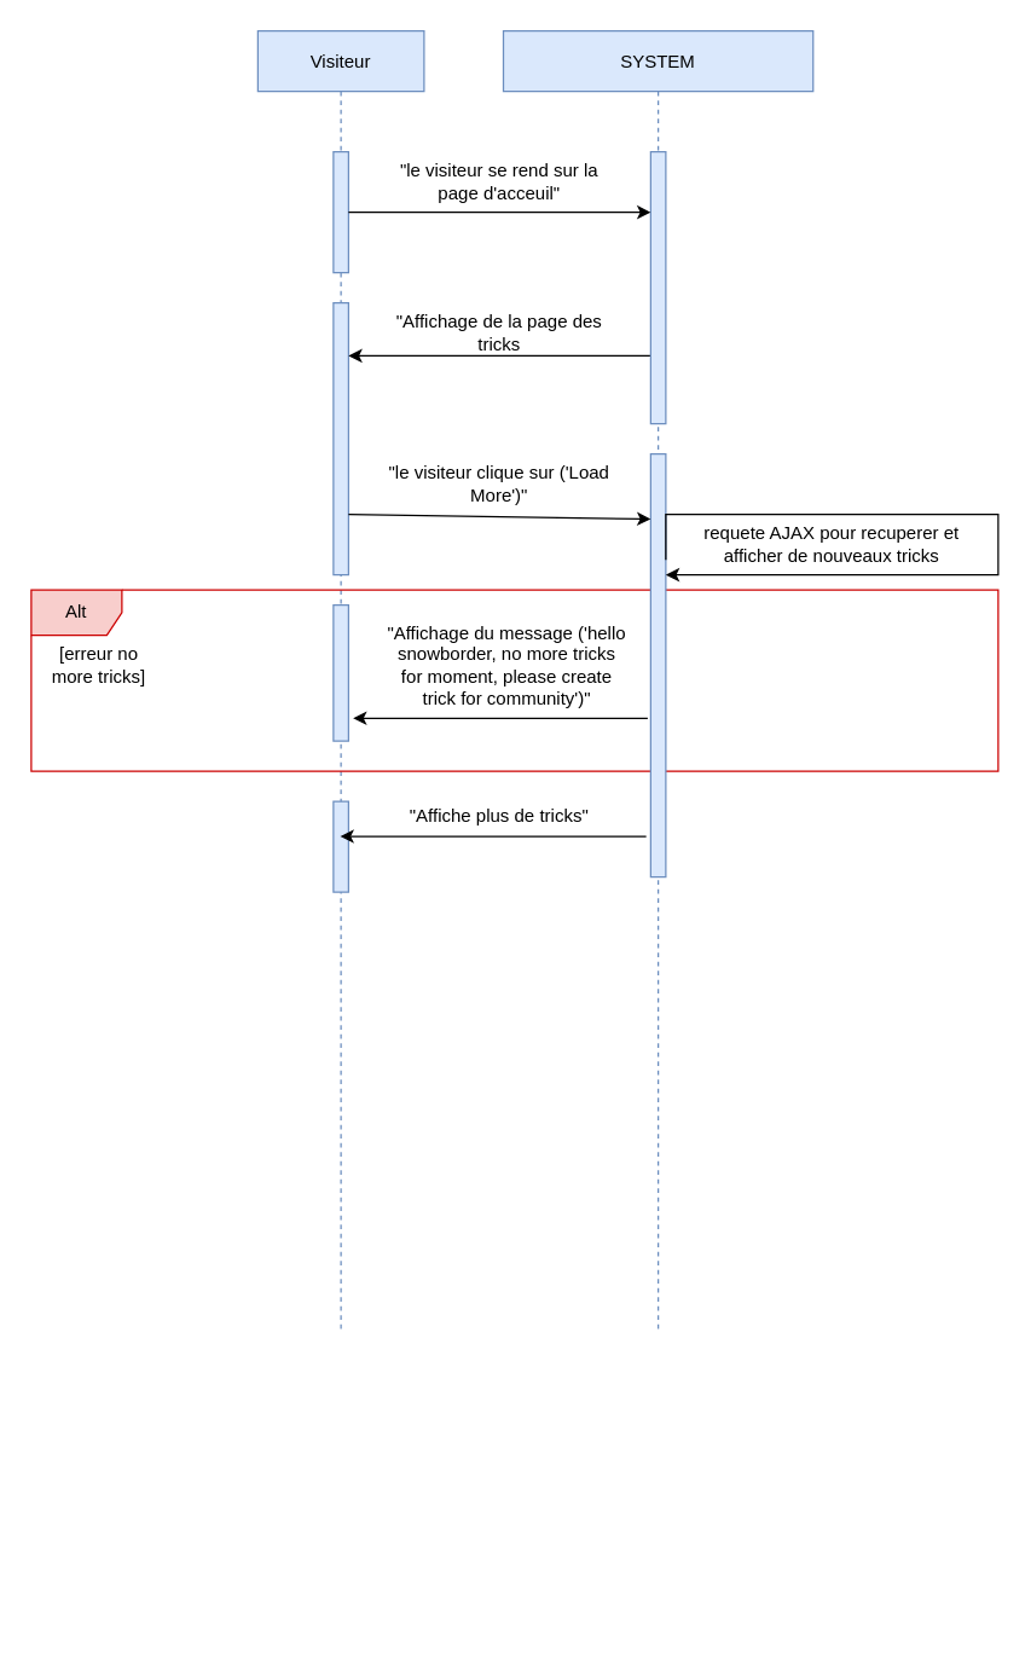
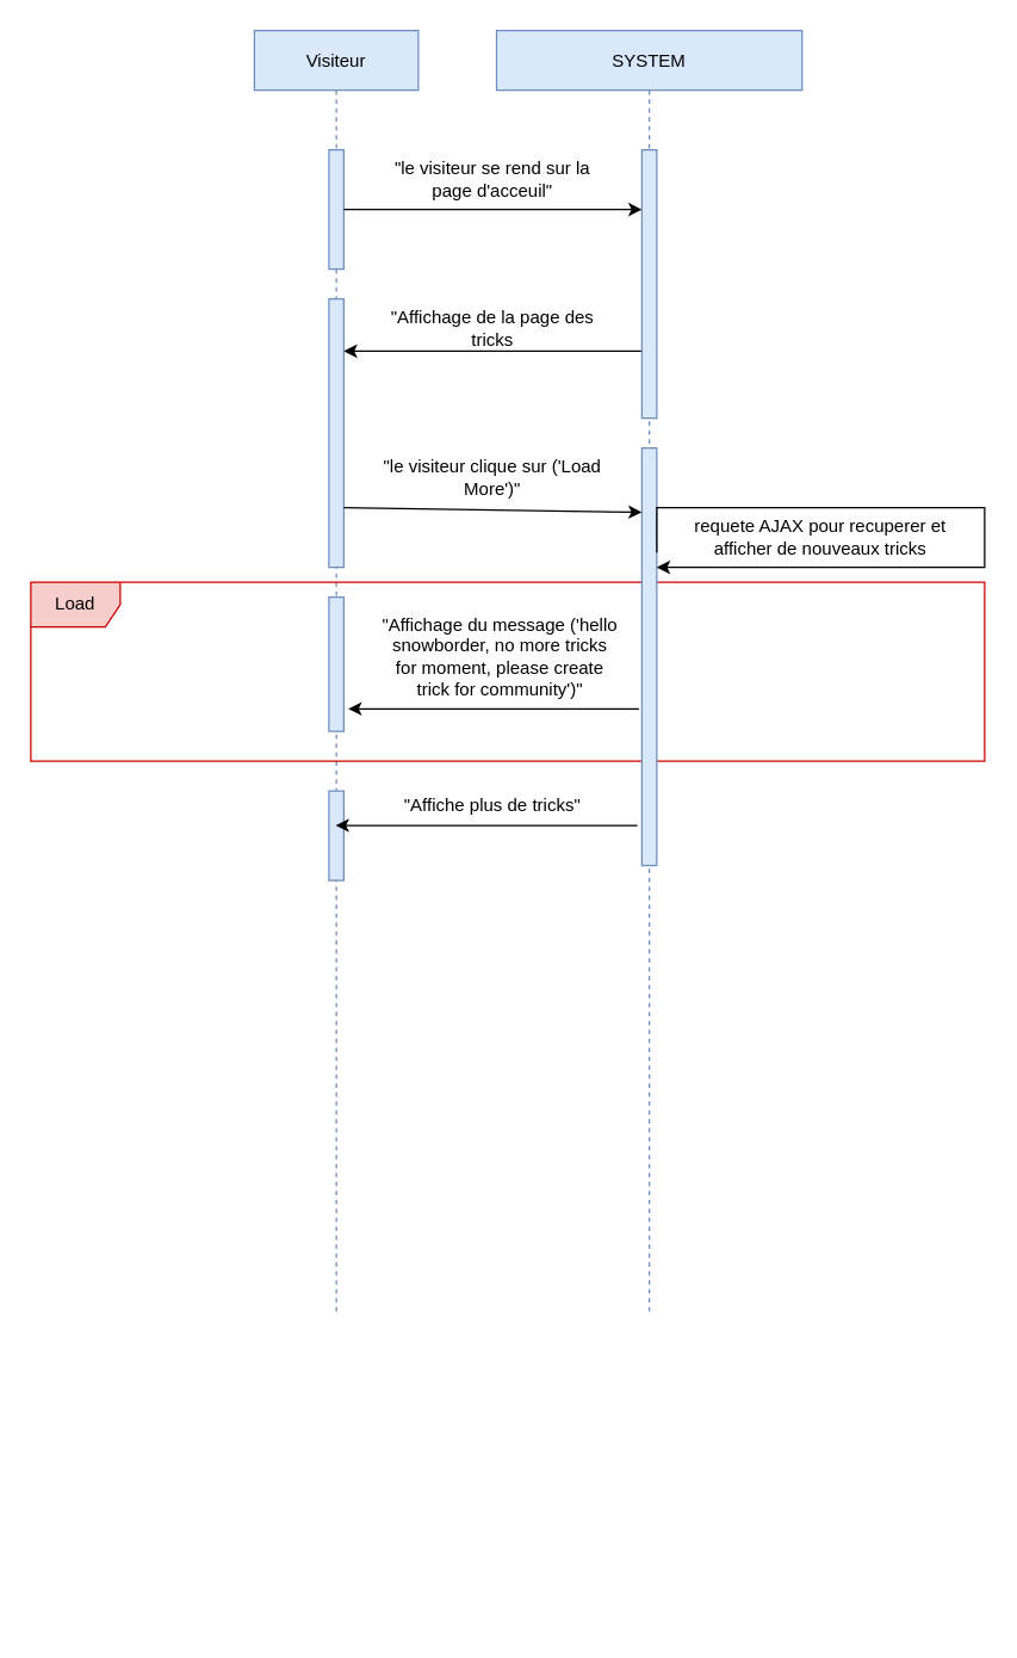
- <mxCell id="18" value="Alt" style="shape=umlFrame;whiteSpace=wrap;html=1;fillColor=#f8cecc;strokeColor=#CC0000;" vertex="1" parent="1"><mxGeometry x="20" y="390" width="640" height="120" as="geometry" /></mxCell>
+ <mxCell id="18" value="Load" style="shape=umlFrame;whiteSpace=wrap;html=1;fillColor=#f8cecc;strokeColor=#CC0000;" vertex="1" parent="1"><mxGeometry x="20" y="390" width="640" height="120" as="geometry" /></mxCell>
- <mxCell id="25" value="[erreur no more tricks]" style="text;html=1;strokeColor=none;fillColor=none;align=center;verticalAlign=middle;whiteSpace=wrap;rounded=0;" vertex="1" parent="1"><mxGeometry x="30" y="430" width="70" height="20" as="geometry" /></mxCell>
